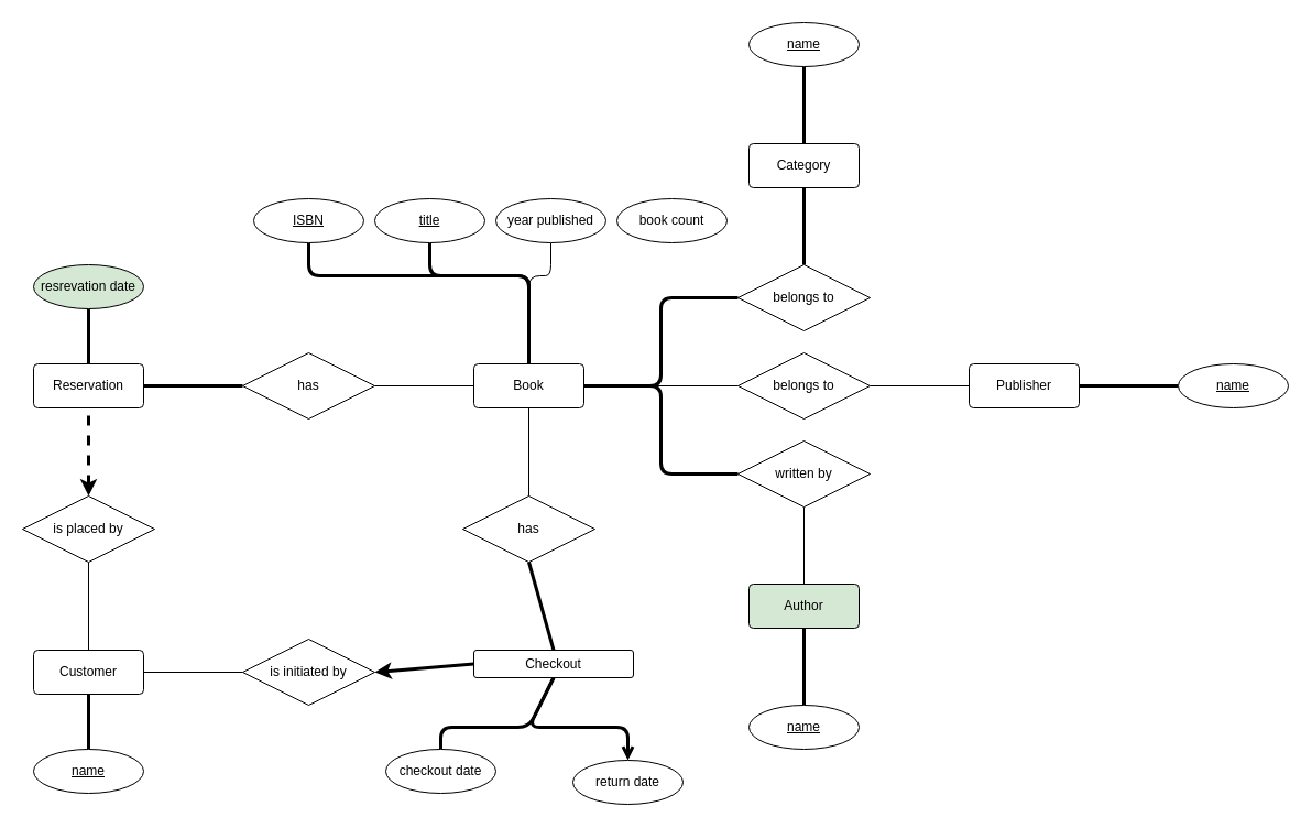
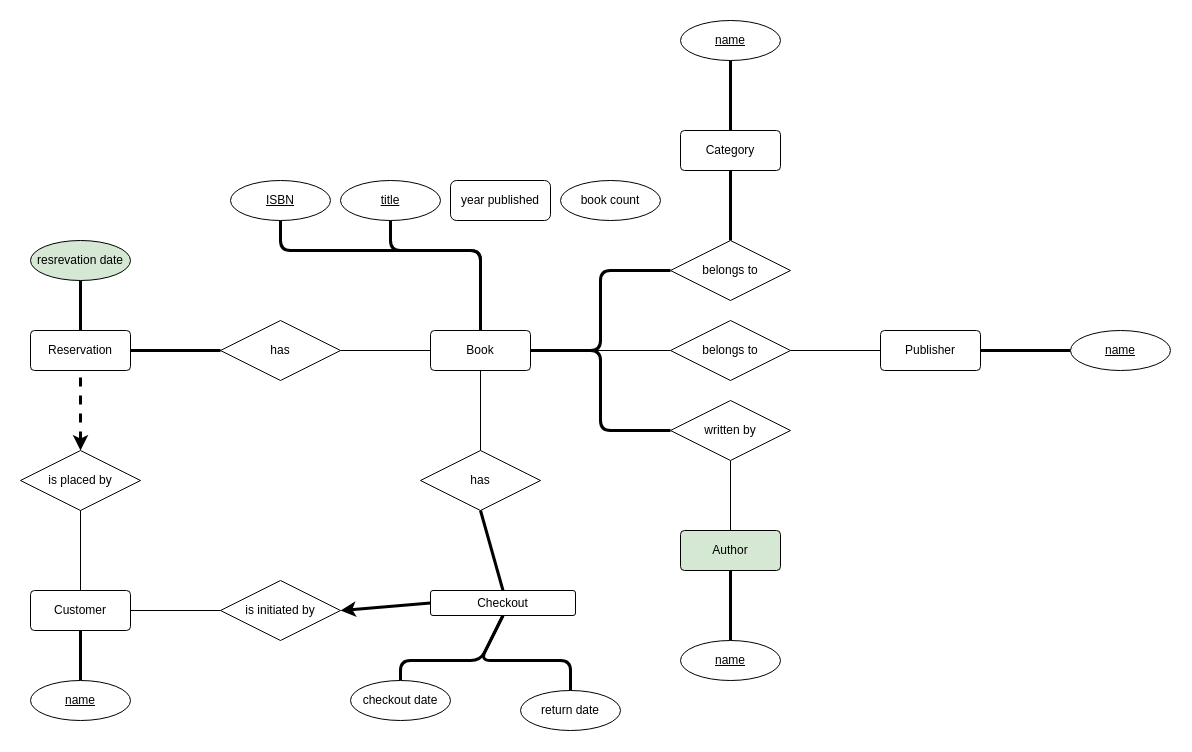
- <mxCell id="50" value="year published" style="ellipse;whiteSpace=wrap;html=1;align=center;" vertex="1" parent="1"><mxGeometry x="450" y="180" width="100" height="40" as="geometry" /></mxCell>
+ <mxCell id="50" value="year published" style="whiteSpace=wrap;html=1;align=center;rounded=1;" vertex="1" parent="1"><mxGeometry x="450" y="180" width="100" height="40" as="geometry" /></mxCell>
- <mxCell id="9" style="edgeStyle=none;html=1;exitX=0.5;exitY=0;exitDx=0;exitDy=0;entryX=0.5;entryY=1;entryDx=0;entryDy=0;strokeWidth=1;startArrow=none;startFill=0;endArrow=none;endFill=0;" edge="1" parent="1" source="10" target="50"><mxGeometry relative="1" as="geometry"><Array as="points"><mxPoint x="480" y="250" /><mxPoint x="500" y="250" /></Array></mxGeometry></mxCell>
- <mxCell id="23" style="edgeStyle=none;html=1;exitX=0.5;exitY=1;exitDx=0;exitDy=0;entryX=0.5;entryY=0;entryDx=0;entryDy=0;endArrow=open;endFill=0;strokeWidth=3;" edge="1" parent="1" source="24" target="44"><mxGeometry relative="1" as="geometry"><Array as="points"><mxPoint x="480" y="660" /><mxPoint x="570" y="660" /></Array></mxGeometry></mxCell>
+ <mxCell id="23" style="edgeStyle=none;html=1;exitX=0.5;exitY=1;exitDx=0;exitDy=0;entryX=0.5;entryY=0;entryDx=0;entryDy=0;endArrow=none;endFill=0;strokeWidth=3;" edge="1" parent="1" source="24" target="44"><mxGeometry relative="1" as="geometry"><Array as="points"><mxPoint x="480" y="660" /><mxPoint x="570" y="660" /></Array></mxGeometry></mxCell>
